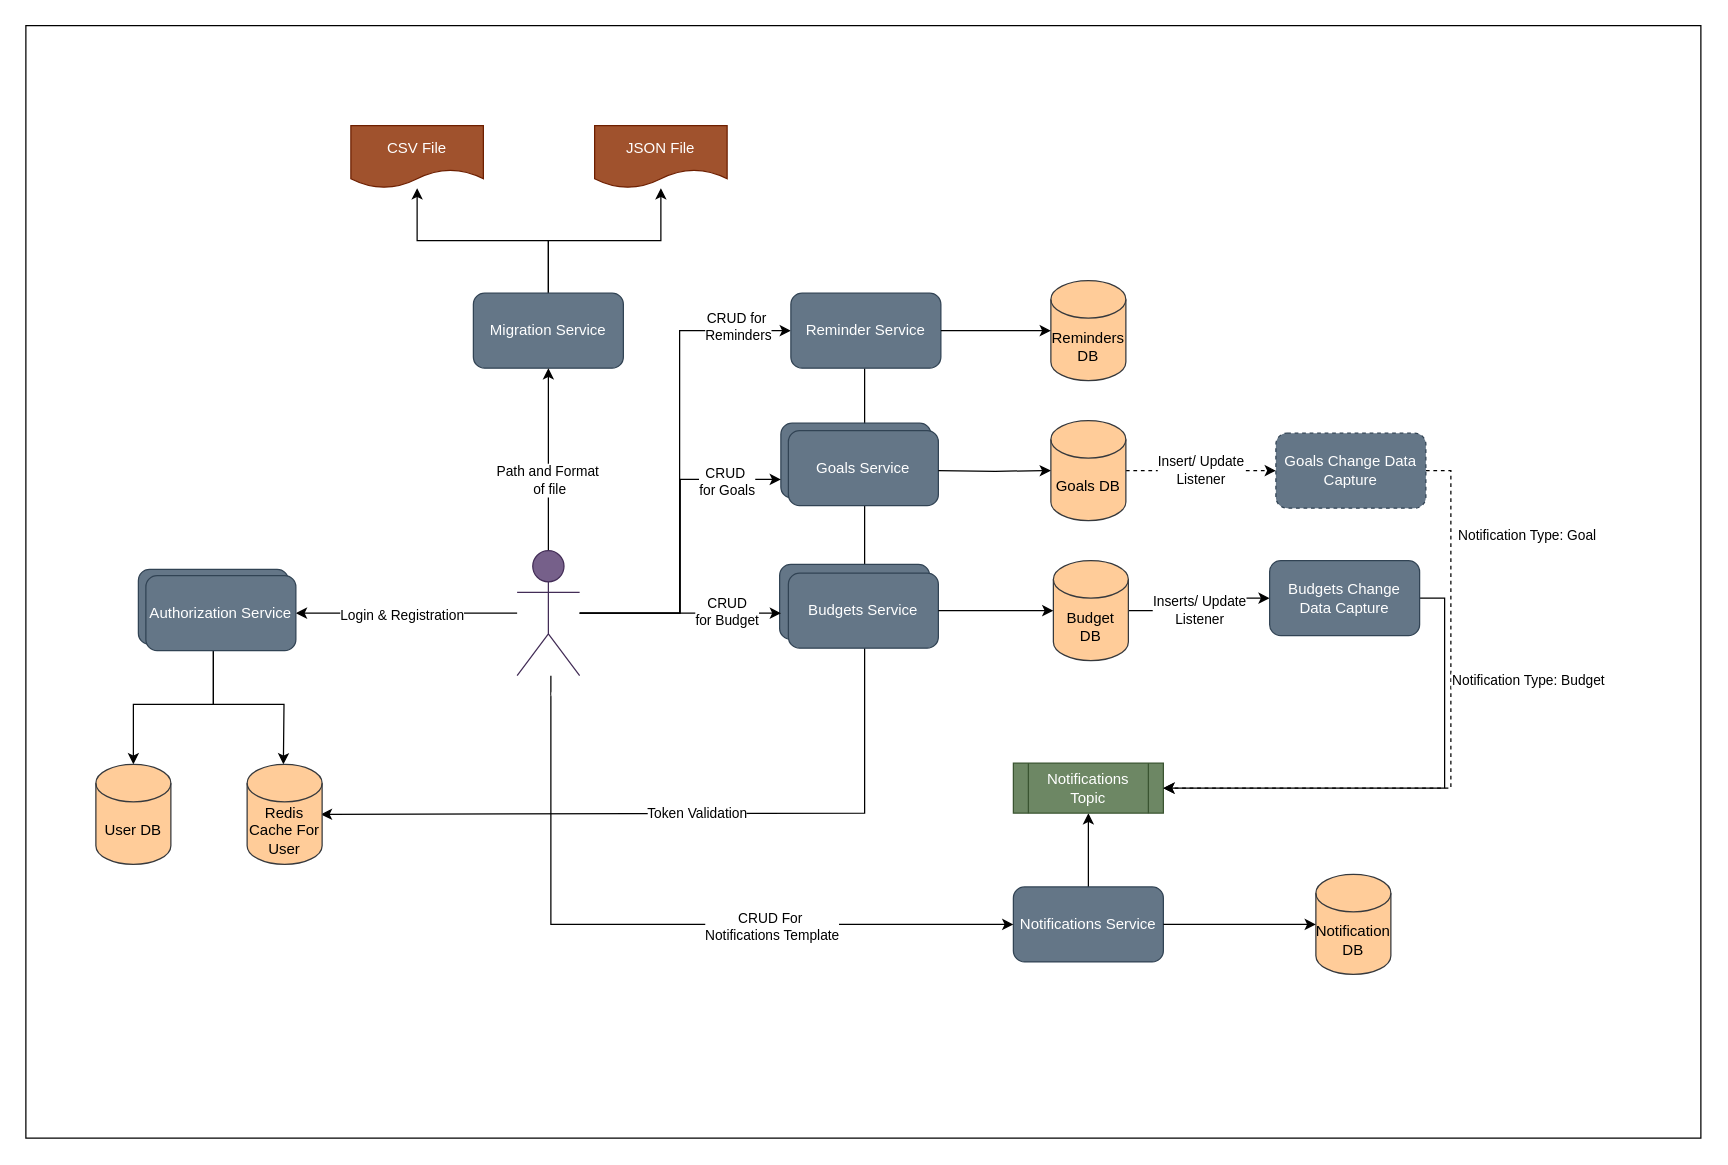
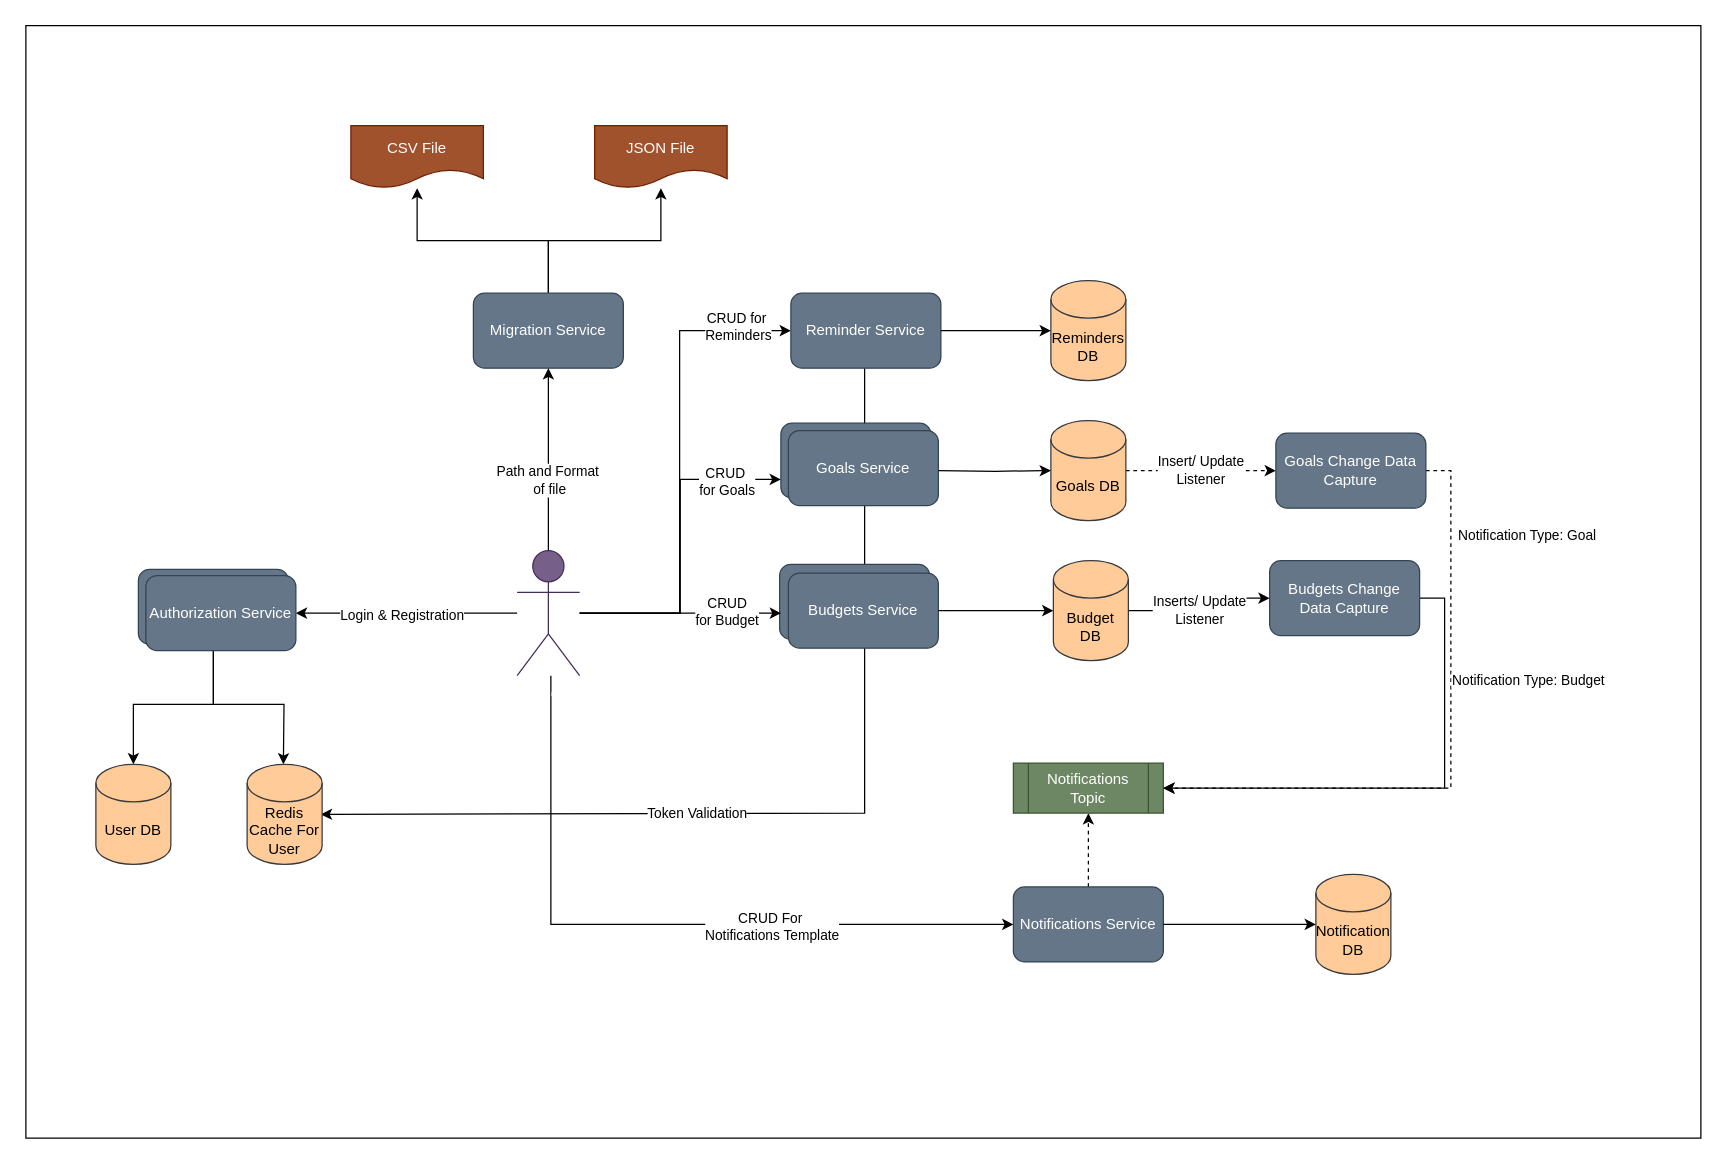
- <mxCell id="46" value="Goals Change Data Capture" style="rounded=1;whiteSpace=wrap;html=1;fillColor=#647687;fontColor=#ffffff;strokeColor=#314354;dashed=1;" vertex="1" parent="1"><mxGeometry x="1020" y="346" width="120" height="60" as="geometry" /></mxCell>
+ <mxCell id="46" value="Goals Change Data Capture" style="rounded=1;whiteSpace=wrap;html=1;fillColor=#647687;fontColor=#ffffff;strokeColor=#314354;" vertex="1" parent="1"><mxGeometry x="1020" y="346" width="120" height="60" as="geometry" /></mxCell>
- <mxCell id="12" style="edgeStyle=orthogonalEdgeStyle;rounded=0;orthogonalLoop=1;jettySize=auto;html=1;entryX=0.5;entryY=1;entryDx=0;entryDy=0;" edge="1" parent="1" source="13" target="37"><mxGeometry relative="1" as="geometry" /></mxCell>
+ <mxCell id="12" style="edgeStyle=orthogonalEdgeStyle;rounded=0;orthogonalLoop=1;jettySize=auto;html=1;entryX=0.5;entryY=1;entryDx=0;entryDy=0;dashed=1;" edge="1" parent="1" source="13" target="37"><mxGeometry relative="1" as="geometry" /></mxCell>
